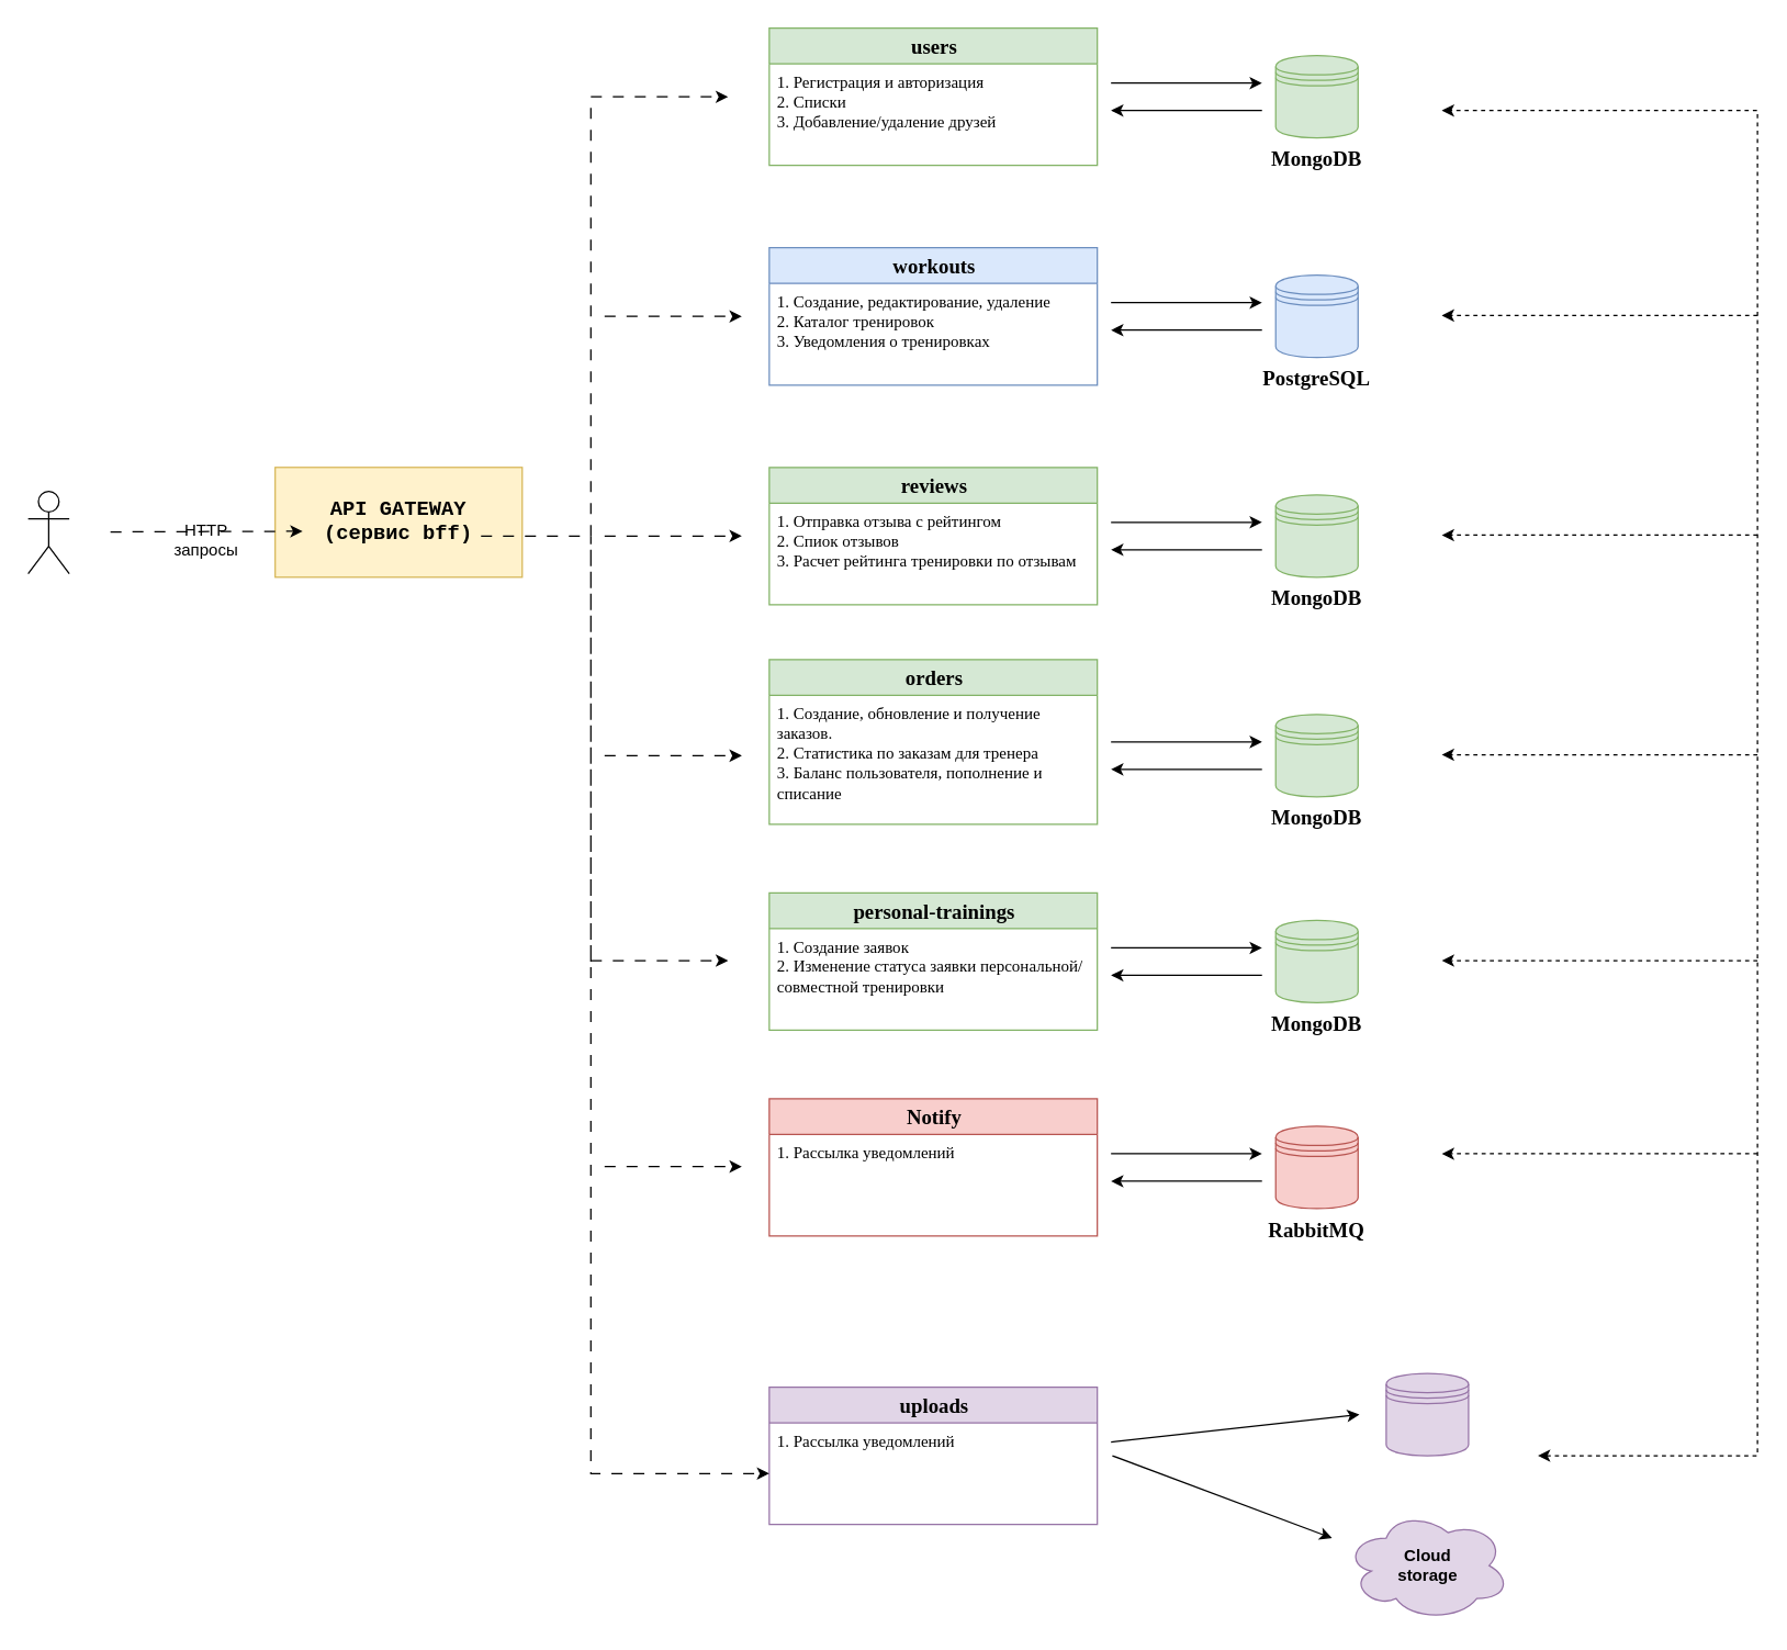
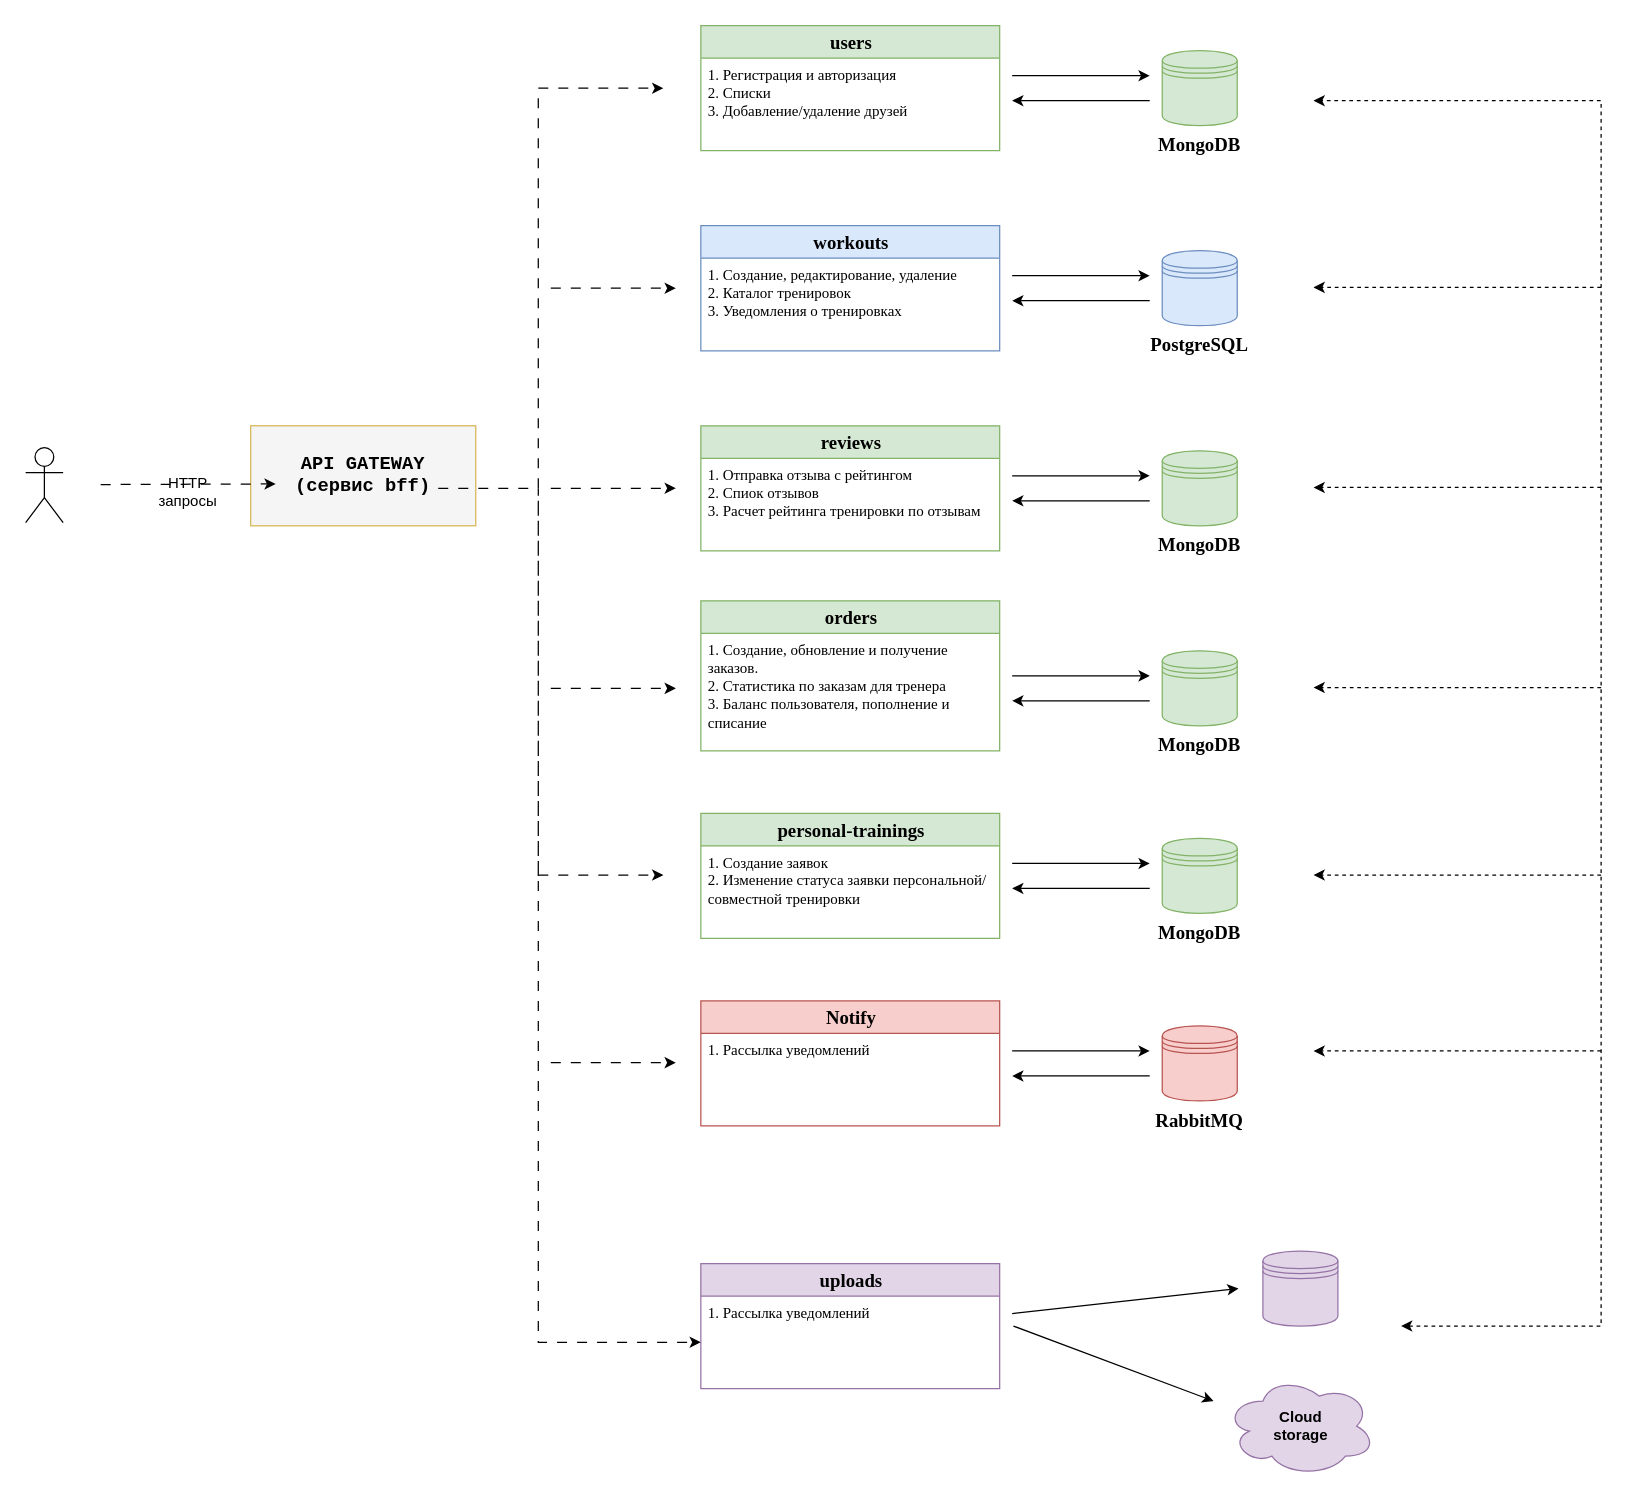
- <mxCell id="2" value="API GATEWAY &lt;br&gt;(сервис bff)" style="rounded=0;whiteSpace=wrap;html=1;fontFamily=Courier New;fontSize=15;verticalAlign=middle;fontStyle=1;fillColor=#fff2cc;strokeColor=#d6b656;" parent="1" vertex="1"><mxGeometry x="200" y="340" width="180" height="80" as="geometry" /></mxCell>
+ <mxCell id="2" value="API GATEWAY &lt;br&gt;(сервис bff)" style="rounded=0;whiteSpace=wrap;html=1;fontFamily=Courier New;fontSize=15;verticalAlign=middle;fontStyle=1;fillColor=#f5f5f5;strokeColor=#d6b656;" parent="1" vertex="1"><mxGeometry x="200" y="340" width="180" height="80" as="geometry" /></mxCell>
